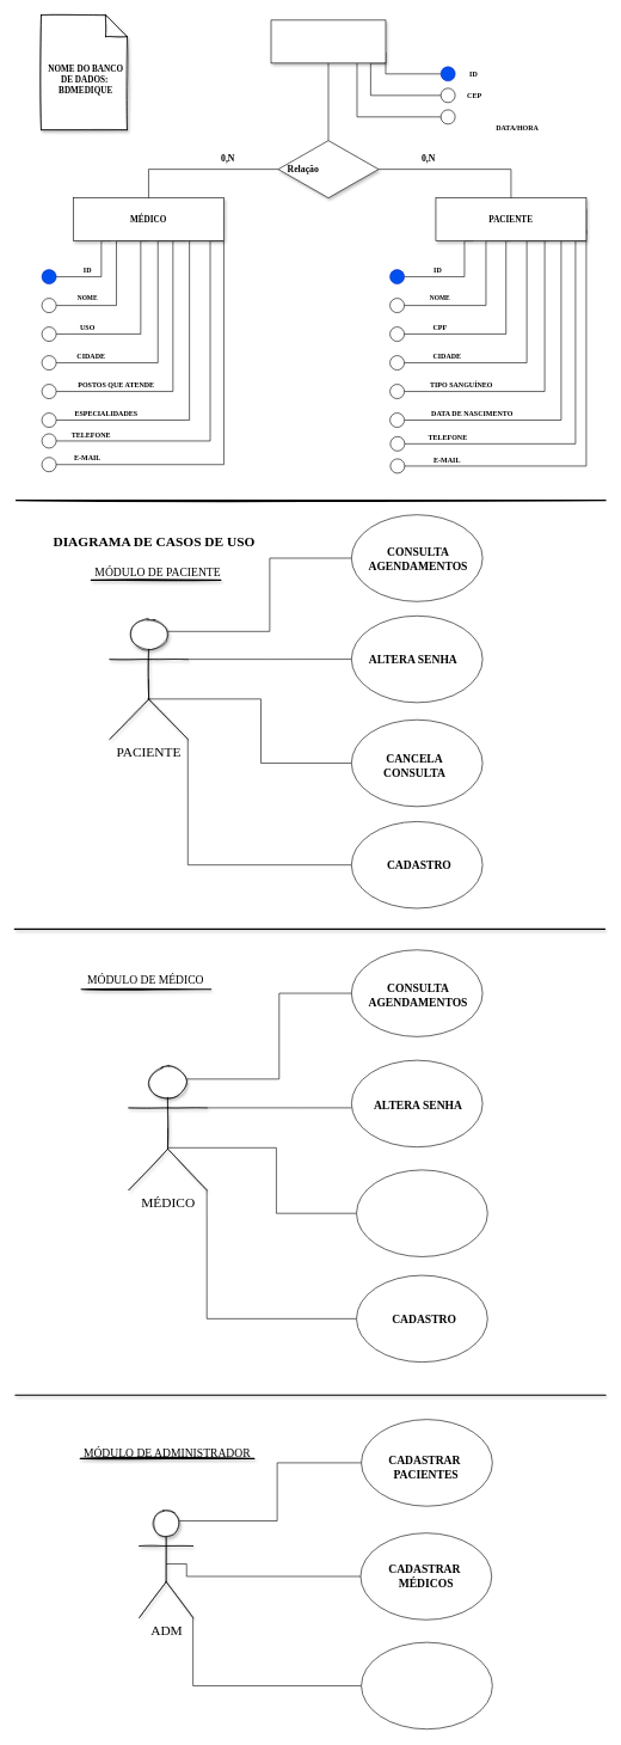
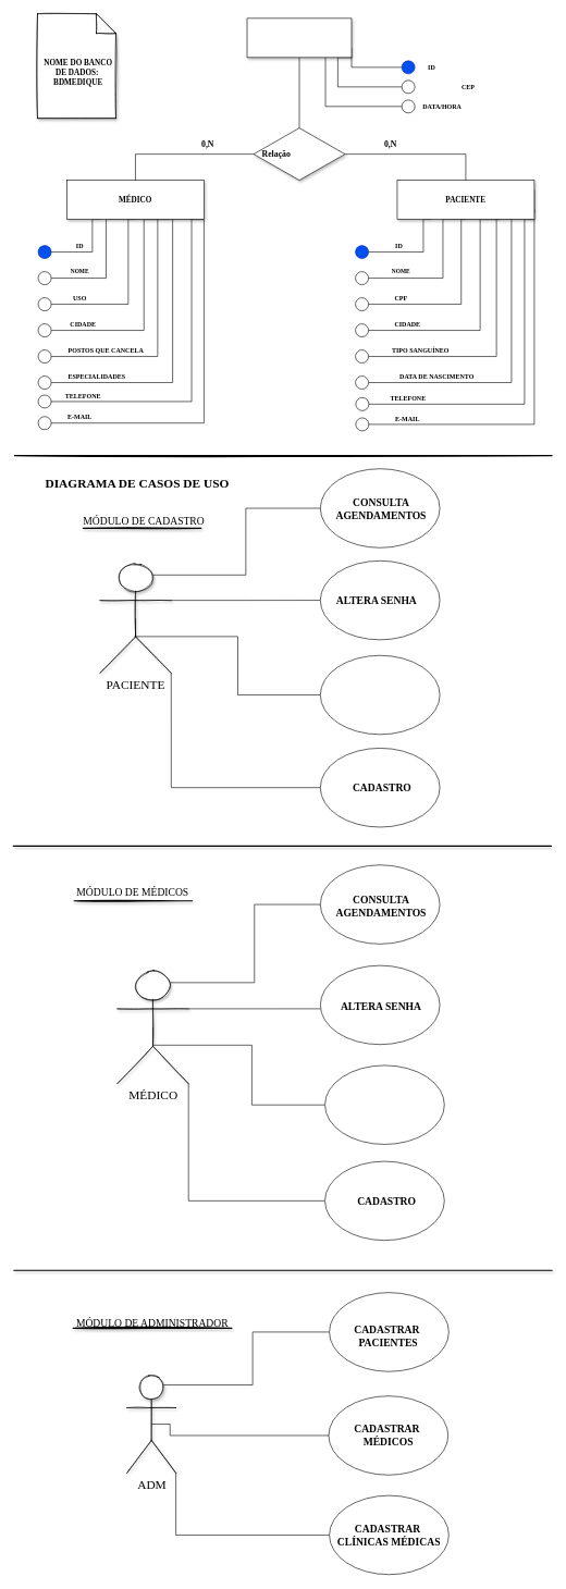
- <mxCell id="96" value="CEP" style="text;html=1;strokeColor=none;fillColor=none;align=center;verticalAlign=middle;whiteSpace=wrap;rounded=0;fontFamily=Comic Sans MS;fontStyle=1;fontSize=10;" vertex="1" parent="1"><mxGeometry x="642" y="122" width="40" height="20" as="geometry" /></mxCell>
+ <mxCell id="96" value="CEP" style="text;html=1;strokeColor=none;fillColor=none;align=center;verticalAlign=middle;whiteSpace=wrap;rounded=0;fontFamily=Comic Sans MS;fontStyle=1;fontSize=10;" vertex="1" parent="1"><mxGeometry x="697" y="122" width="40" height="20" as="geometry" /></mxCell>
- <mxCell id="97" value="DATA/HORA" style="text;html=1;strokeColor=none;fillColor=none;align=center;verticalAlign=middle;whiteSpace=wrap;rounded=0;fontFamily=Comic Sans MS;fontStyle=1;fontSize=10;" vertex="1" parent="1"><mxGeometry x="702" y="167" width="40" height="20" as="geometry" /></mxCell>
+ <mxCell id="97" value="DATA/HORA" style="text;html=1;strokeColor=none;fillColor=none;align=center;verticalAlign=middle;whiteSpace=wrap;rounded=0;fontFamily=Comic Sans MS;fontStyle=1;fontSize=10;" vertex="1" parent="1"><mxGeometry x="657" y="152" width="40" height="20" as="geometry" /></mxCell>
- <mxCell id="37" value="POSTOS QUE ATENDE" style="text;html=1;strokeColor=none;fillColor=none;align=center;verticalAlign=middle;whiteSpace=wrap;rounded=0;fontFamily=Comic Sans MS;fontSize=10;fontStyle=1" parent="1" vertex="1"><mxGeometry x="102" y="525" width="120" height="20" as="geometry" /></mxCell>
+ <mxCell id="37" value="POSTOS QUE CANCELA" style="text;html=1;strokeColor=none;fillColor=none;align=center;verticalAlign=middle;whiteSpace=wrap;rounded=0;fontFamily=Comic Sans MS;fontSize=10;fontStyle=1" parent="1" vertex="1"><mxGeometry x="102" y="525" width="120" height="20" as="geometry" /></mxCell>
- <mxCell id="45" value="DATA DE NASCIMENTO" style="text;html=1;strokeColor=none;fillColor=none;align=center;verticalAlign=middle;whiteSpace=wrap;rounded=0;fontFamily=Comic Sans MS;fontSize=10;fontStyle=1" parent="1" vertex="1"><mxGeometry x="594" y="565" width="130" height="20" as="geometry" /></mxCell>
+ <mxCell id="45" value="DATA DE NASCIMENTO" style="text;html=1;strokeColor=none;fillColor=none;align=center;verticalAlign=middle;whiteSpace=wrap;rounded=0;fontFamily=Comic Sans MS;fontSize=10;fontStyle=1" parent="1" vertex="1"><mxGeometry x="604" y="565" width="130" height="20" as="geometry" /></mxCell>
- <mxCell id="60" value="DIAGRAMA DE CASOS DE USO" style="text;html=1;strokeColor=none;fillColor=none;align=center;verticalAlign=middle;whiteSpace=wrap;rounded=0;sketch=1;fontStyle=1;fontSize=19;fontFamily=Georgia;" parent="1" vertex="1"><mxGeometry x="53.5" y="745" width="322" height="20" as="geometry" /></mxCell>
+ <mxCell id="60" value="DIAGRAMA DE CASOS DE USO" style="text;html=1;strokeColor=none;fillColor=none;align=center;verticalAlign=middle;whiteSpace=wrap;rounded=0;sketch=1;fontStyle=1;fontSize=19;fontFamily=Georgia;" parent="1" vertex="1"><mxGeometry x="48.5" y="730" width="322" height="20" as="geometry" /></mxCell>
- <mxCell id="66" value="MÓDULO DE PACIENTE" style="text;html=1;strokeColor=none;fillColor=none;align=center;verticalAlign=middle;whiteSpace=wrap;rounded=0;shadow=1;sketch=1;fontFamily=Georgia;fontSize=16;" parent="1" vertex="1"><mxGeometry x="108.75" y="787" width="222" height="20" as="geometry" /></mxCell>
+ <mxCell id="66" value="MÓDULO DE CADASTRO" style="text;html=1;strokeColor=none;fillColor=none;align=center;verticalAlign=middle;whiteSpace=wrap;rounded=0;shadow=1;sketch=1;fontFamily=Georgia;fontSize=16;" parent="1" vertex="1"><mxGeometry x="108.75" y="787" width="222" height="20" as="geometry" /></mxCell>
- <mxCell id="114" value="CANCELA CONSULTA" style="text;html=1;strokeColor=none;fillColor=none;align=center;verticalAlign=middle;whiteSpace=wrap;rounded=0;shadow=1;sketch=1;fontFamily=Georgia;fontSize=16;fontStyle=1" vertex="1" parent="1"><mxGeometry x="507.75" y="1057" width="141" height="20" as="geometry" /></mxCell>
- <mxCell id="73" value="MÓDULO DE MÉDICO" style="text;html=1;strokeColor=none;fillColor=none;align=center;verticalAlign=middle;whiteSpace=wrap;rounded=0;shadow=1;sketch=1;fontFamily=Georgia;fontSize=16;" parent="1" vertex="1"><mxGeometry x="92" y="1356" width="222" height="20" as="geometry" /></mxCell>
+ <mxCell id="73" value="MÓDULO DE MÉDICOS" style="text;html=1;strokeColor=none;fillColor=none;align=center;verticalAlign=middle;whiteSpace=wrap;rounded=0;shadow=1;sketch=1;fontFamily=Georgia;fontSize=16;" parent="1" vertex="1"><mxGeometry x="92" y="1356" width="222" height="20" as="geometry" /></mxCell>
+ <mxCell id="89" value="CADASTRAR&amp;nbsp;&lt;br&gt;CLÍNICAS MÉDICAS" style="text;html=1;strokeColor=none;fillColor=none;align=center;verticalAlign=middle;whiteSpace=wrap;rounded=0;shadow=1;sketch=1;fontFamily=Georgia;fontSize=16;fontStyle=1" vertex="1" parent="1"><mxGeometry x="508.25" y="2340.5" width="174.5" height="20" as="geometry" /></mxCell>
